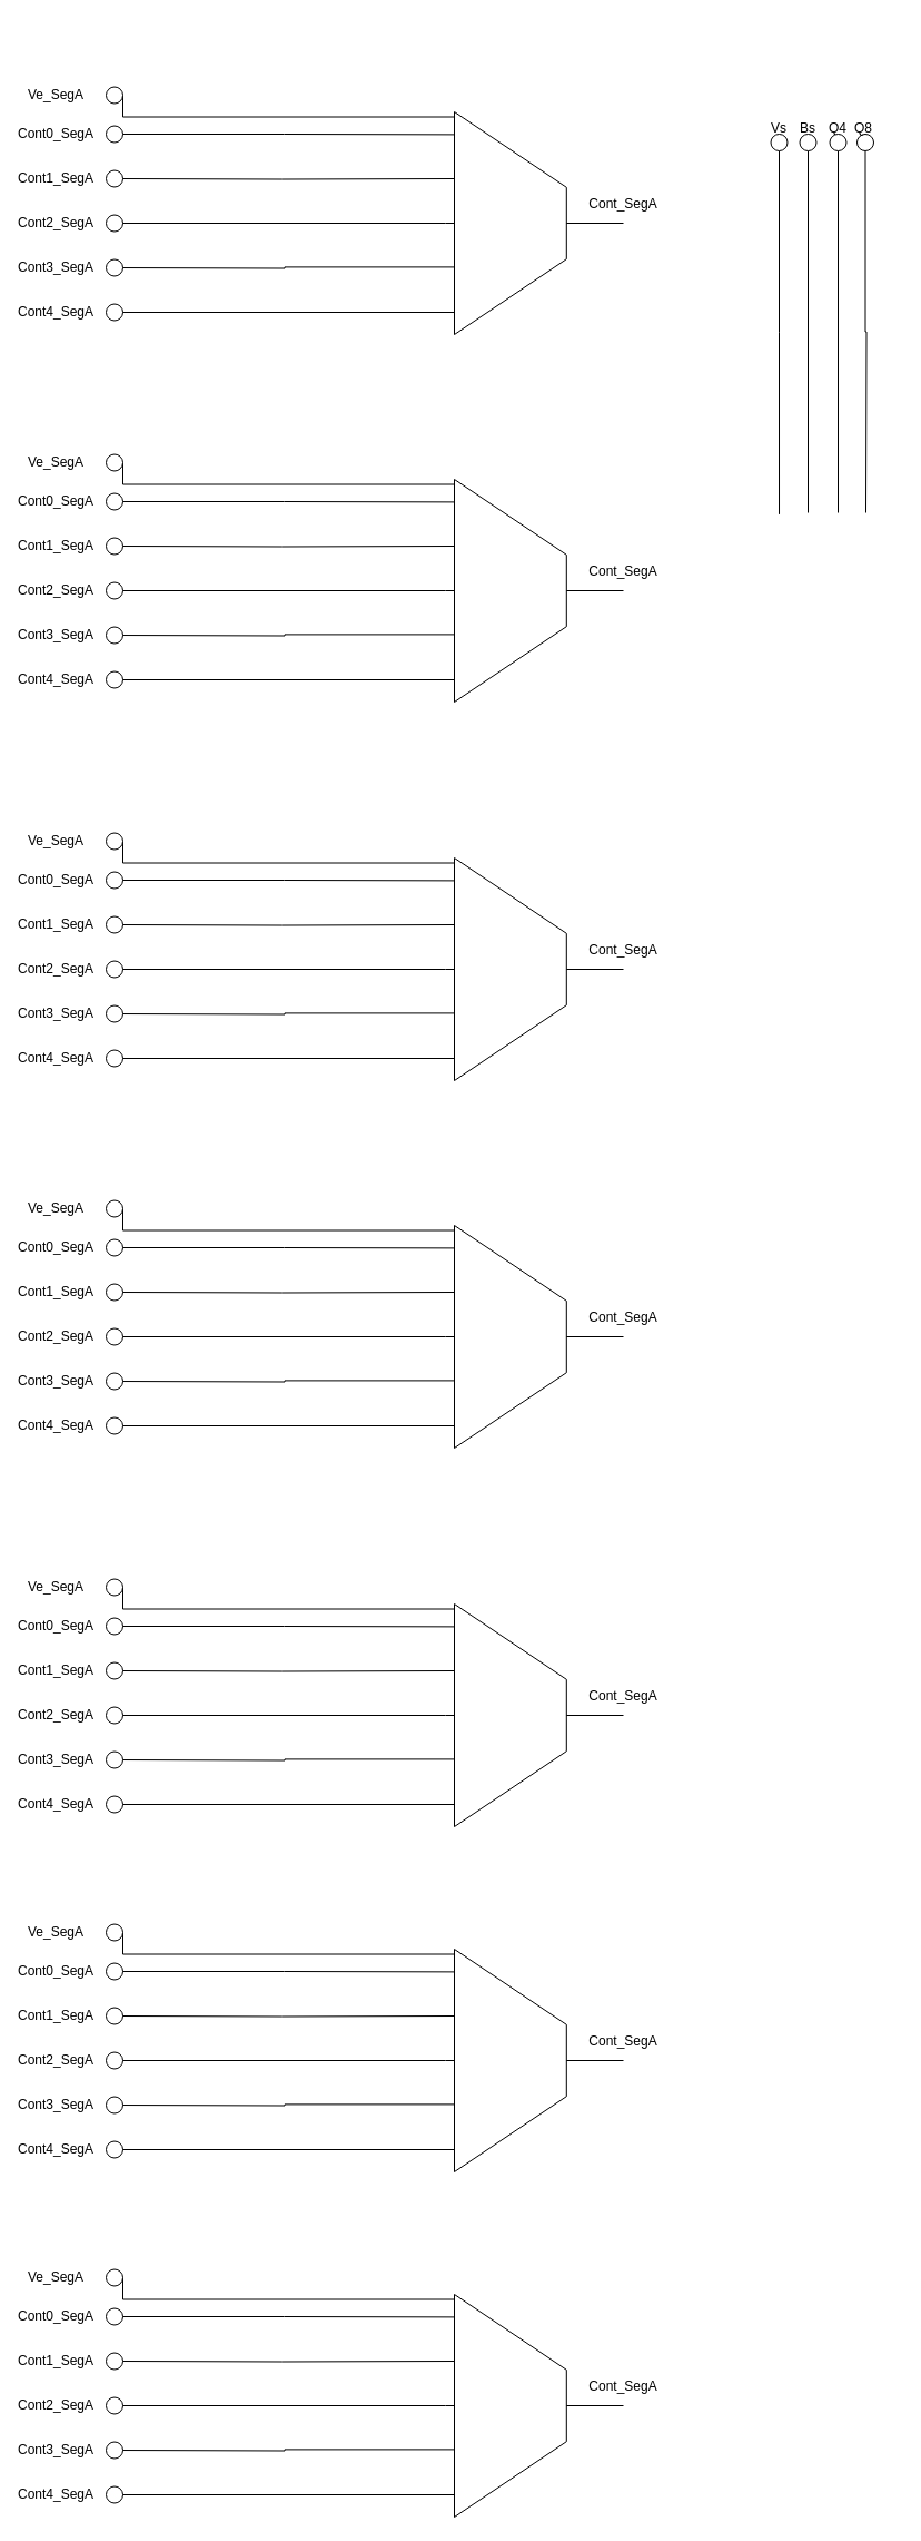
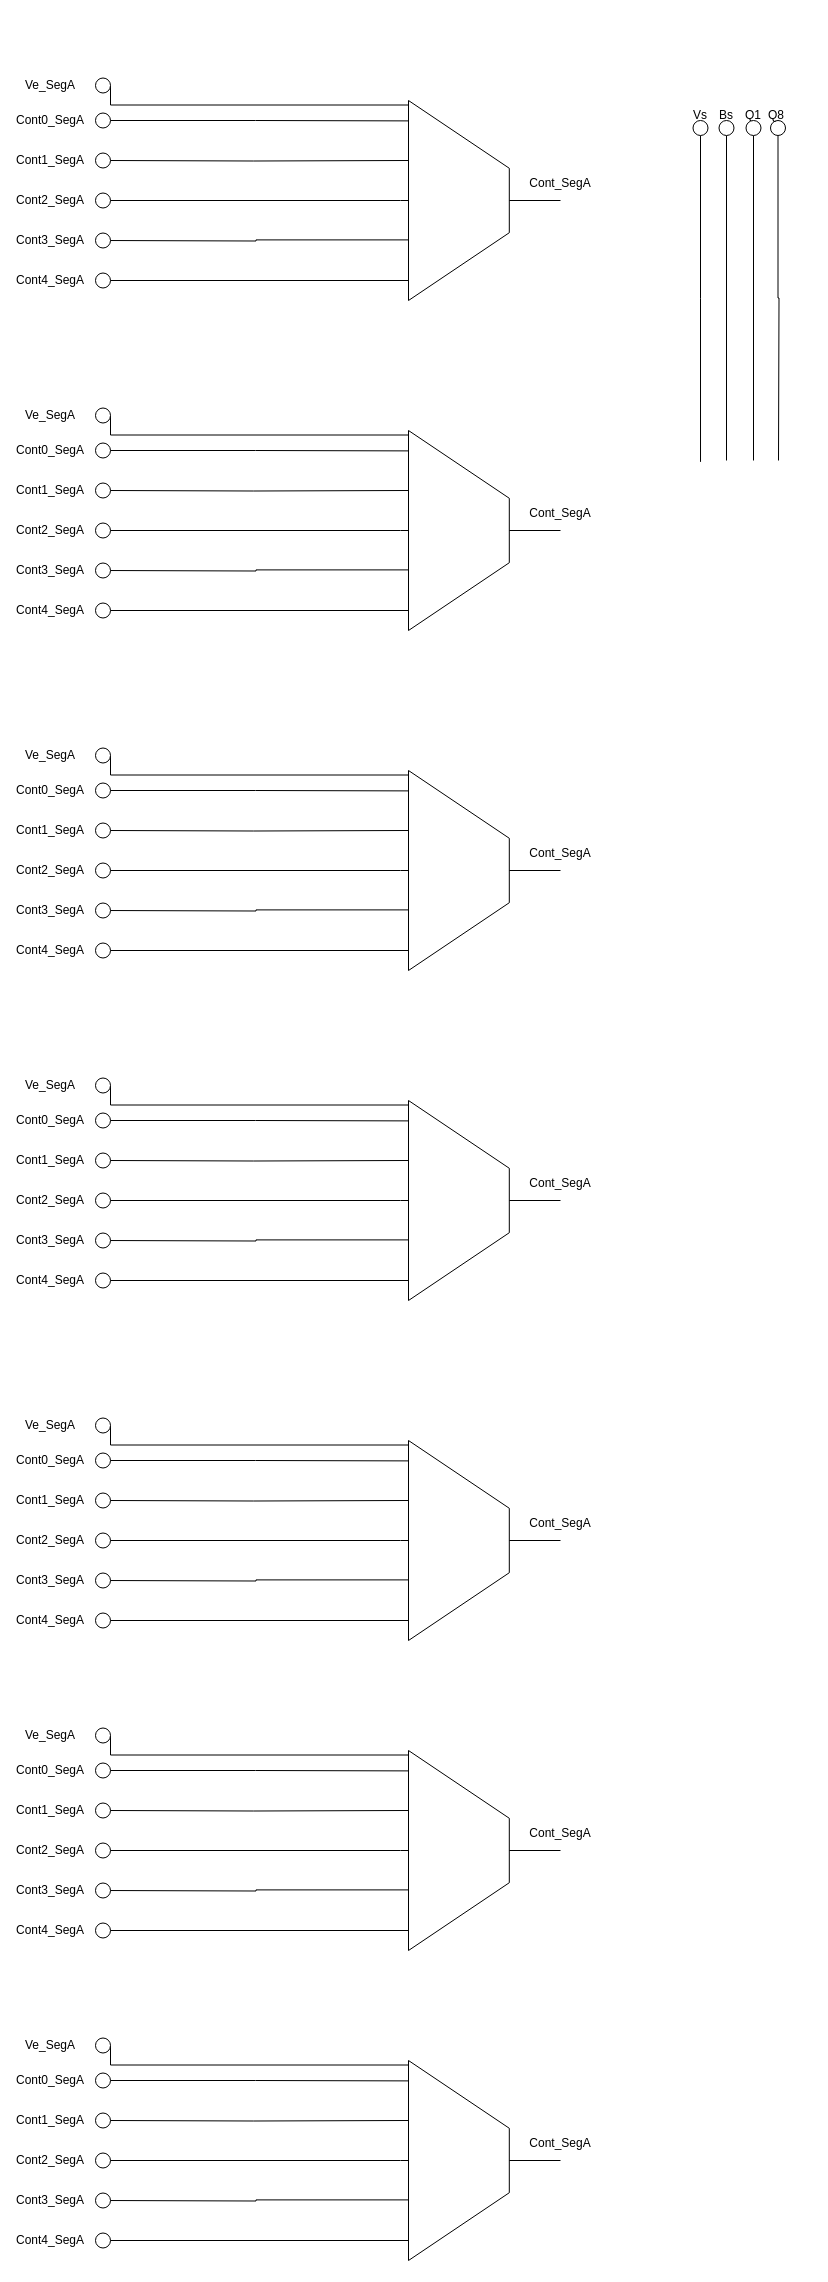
- <mxCell id="14" value="Q4" style="text;strokeColor=none;align=center;fillColor=none;html=1;verticalAlign=middle;whiteSpace=wrap;rounded=0;" vertex="1" parent="1"><mxGeometry x="723" y="100" width="60" height="30" as="geometry" /></mxCell>
+ <mxCell id="14" value="Q1" style="text;strokeColor=none;align=center;fillColor=none;html=1;verticalAlign=middle;whiteSpace=wrap;rounded=0;" vertex="1" parent="1"><mxGeometry x="723" y="100" width="60" height="30" as="geometry" /></mxCell>
